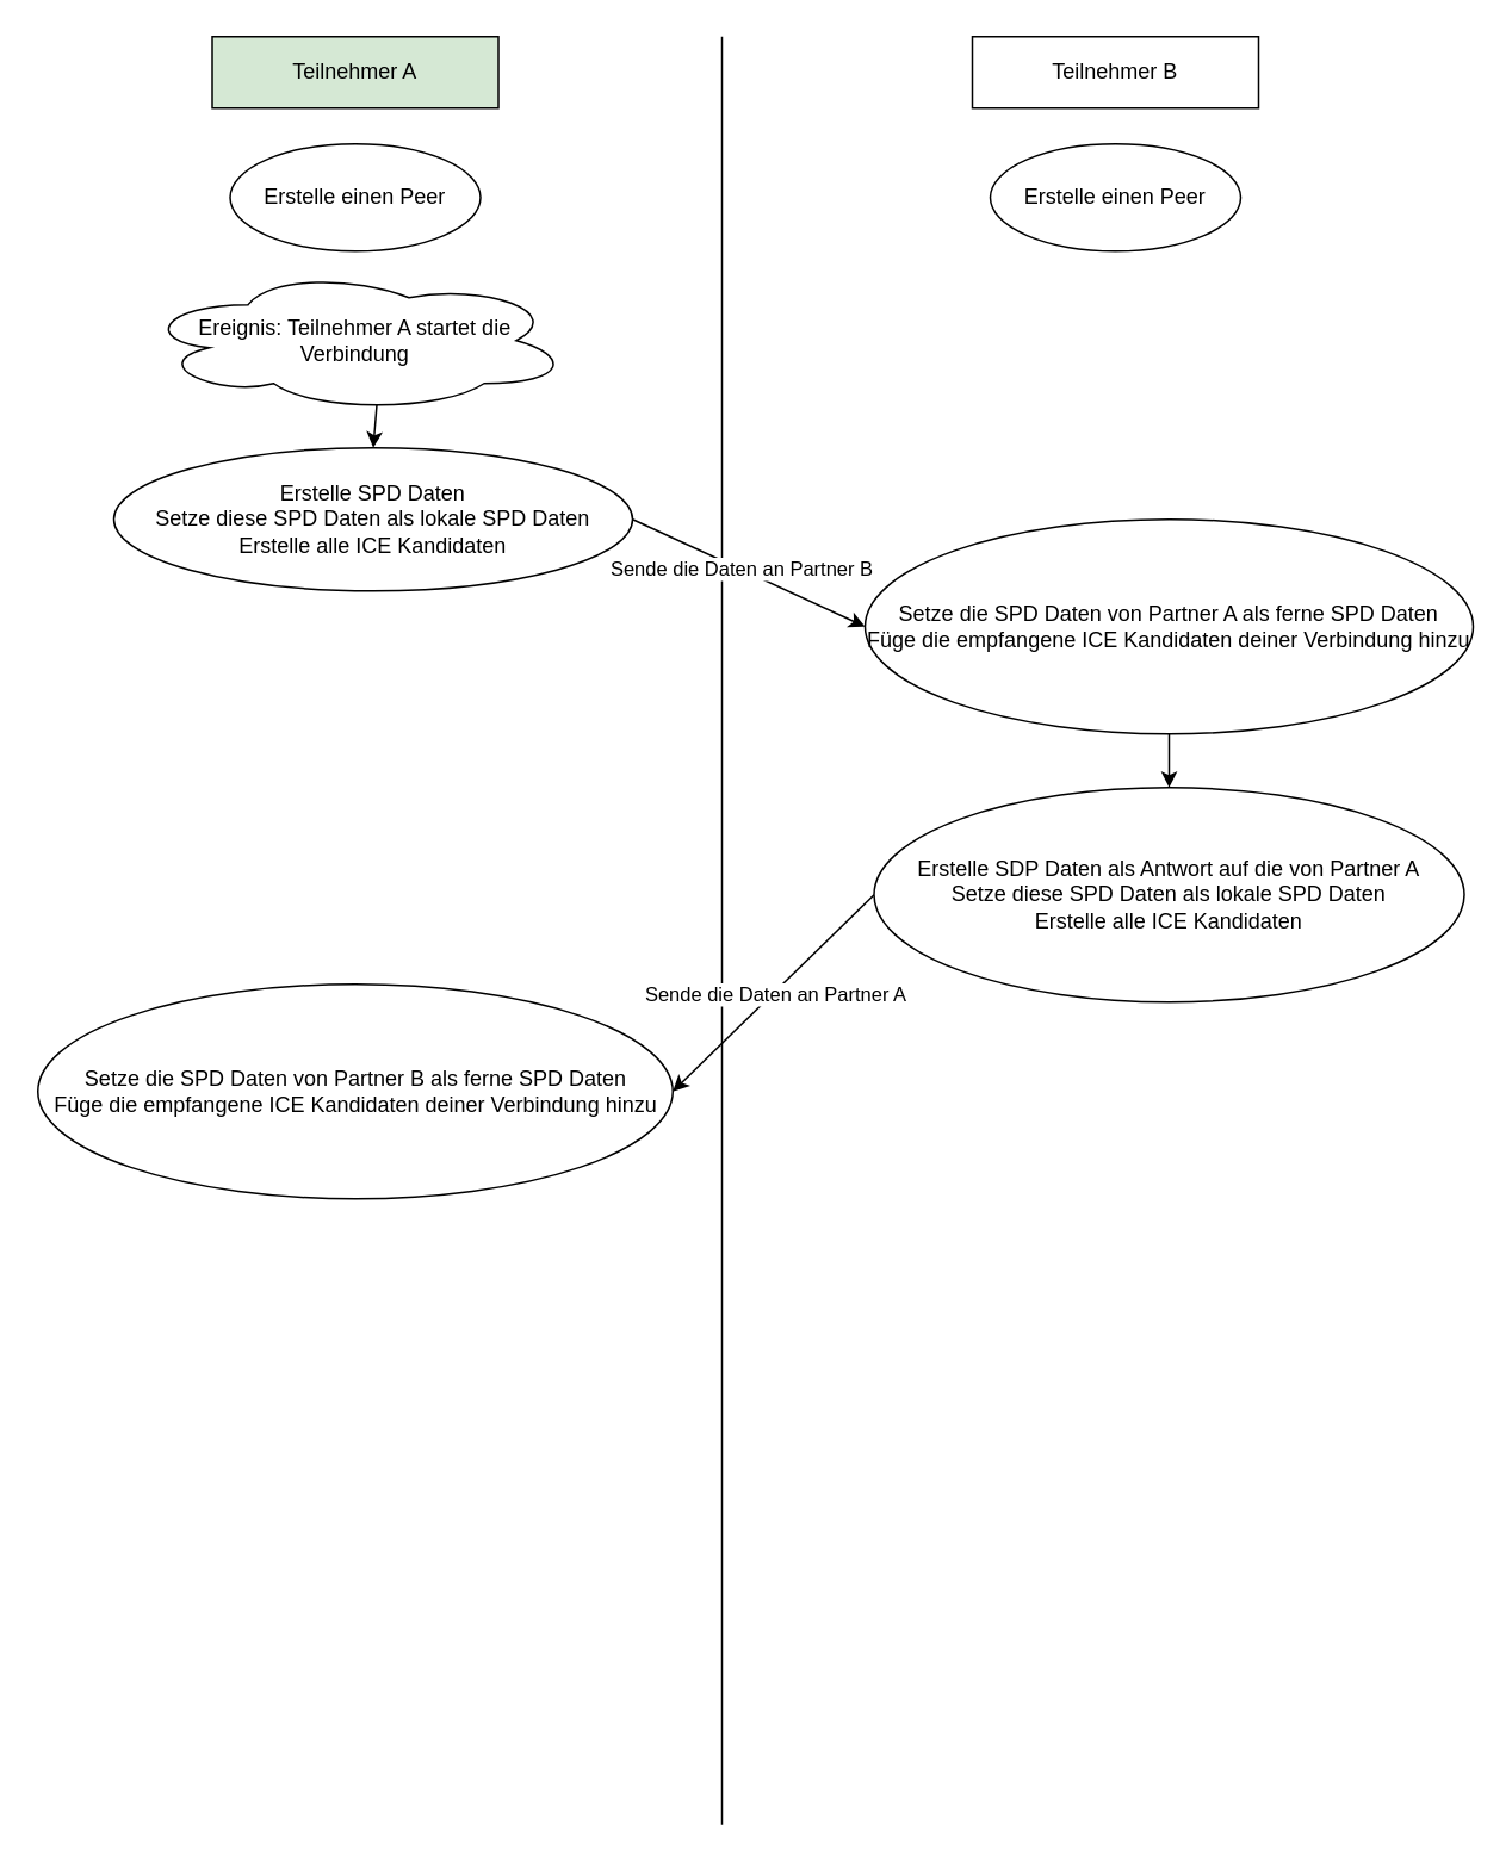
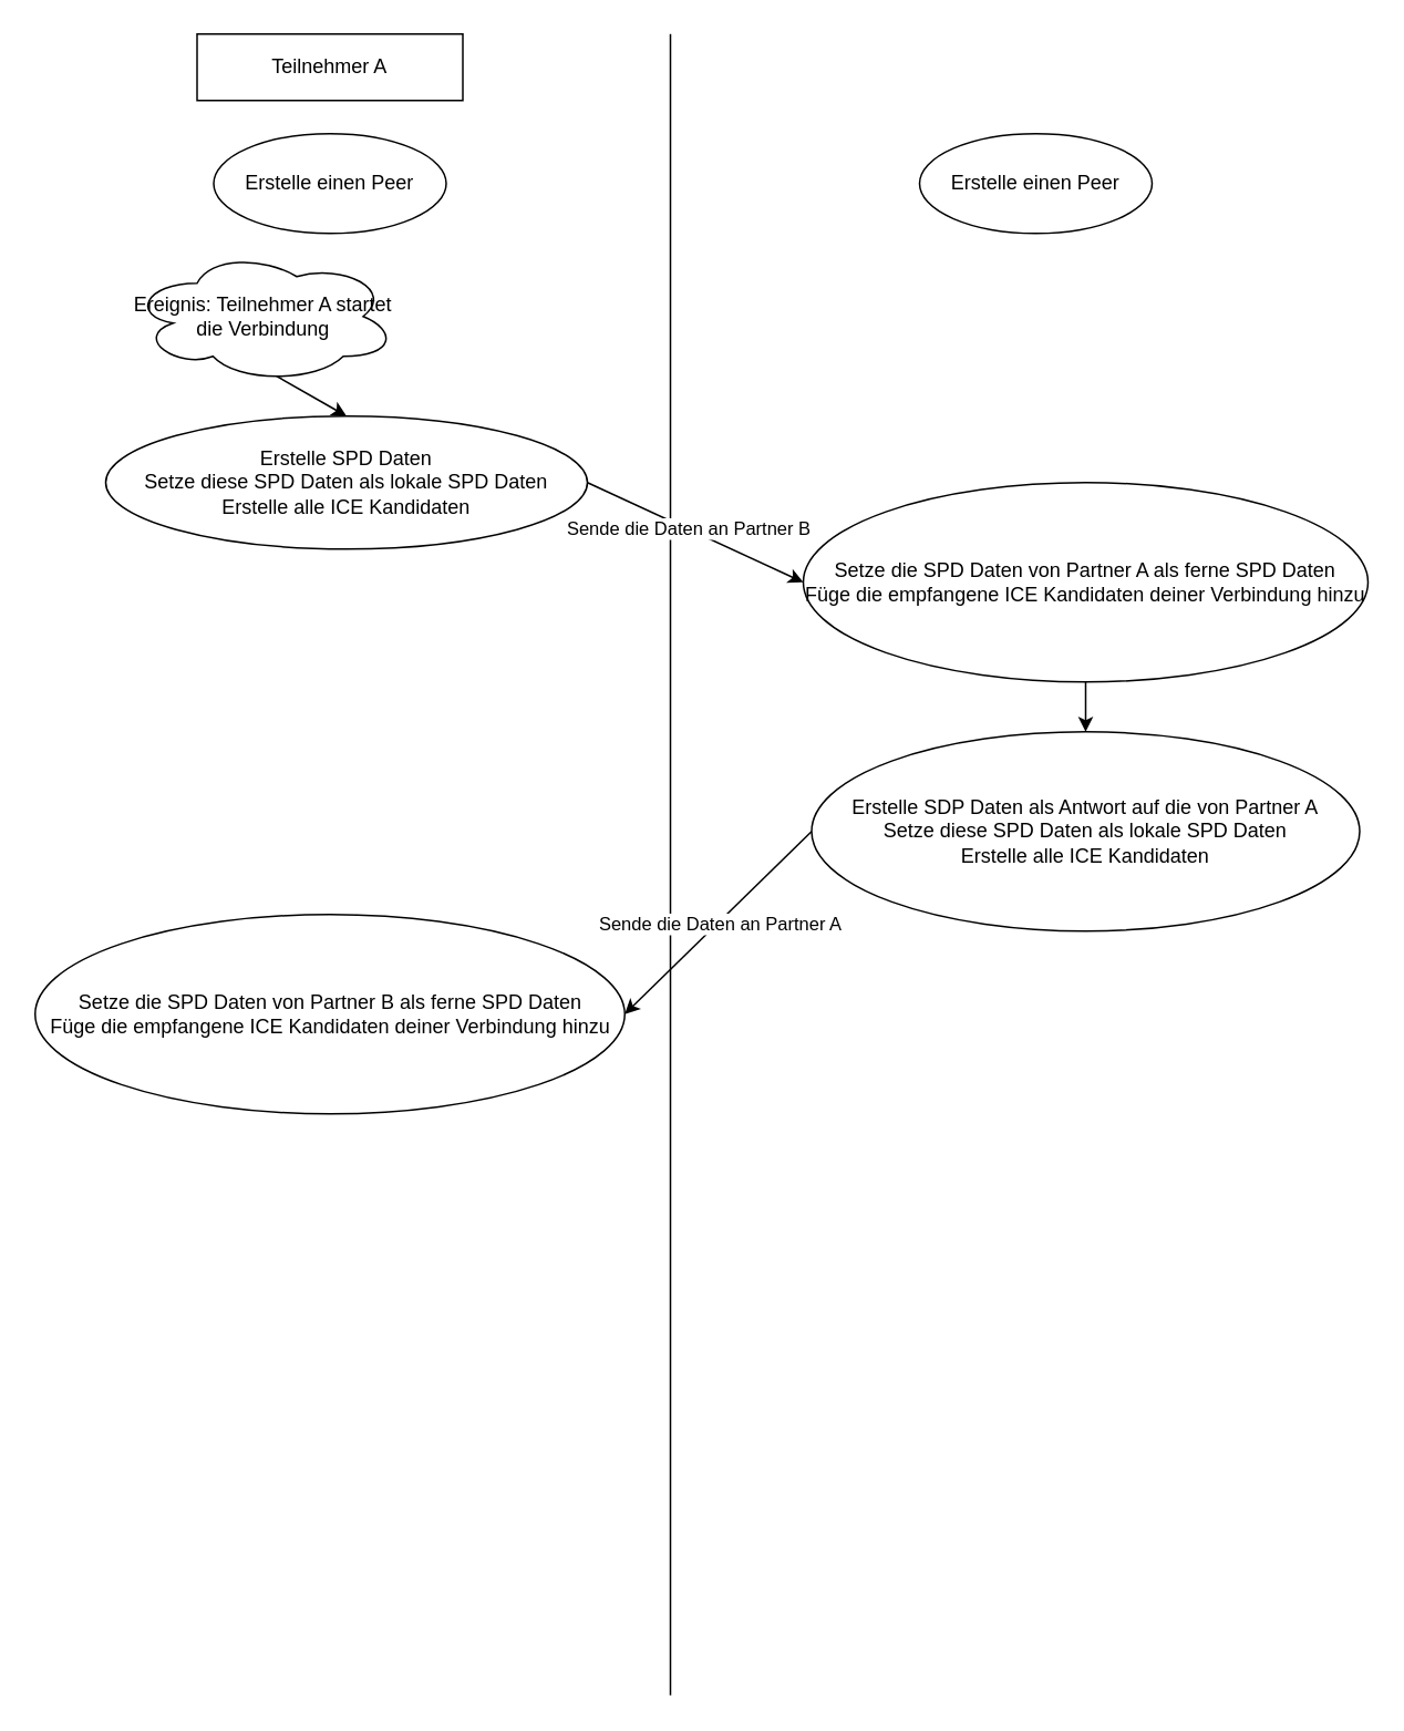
- <mxCell id="2" value="Teilnehmer A" style="rounded=0;whiteSpace=wrap;html=1;fillColor=#d5e8d4;" vertex="1" parent="1"><mxGeometry x="118" y="20" width="160" height="40" as="geometry" /></mxCell>
+ <mxCell id="2" value="Teilnehmer A" style="rounded=0;whiteSpace=wrap;html=1;" vertex="1" parent="1"><mxGeometry x="118" y="20" width="160" height="40" as="geometry" /></mxCell>
- <mxCell id="3" value="Teilnehmer B" style="rounded=0;whiteSpace=wrap;html=1;" vertex="1" parent="1"><mxGeometry x="543" y="20" width="160" height="40" as="geometry" /></mxCell>
- <mxCell id="11" value="Ereignis: Teilnehmer A startet die Verbindung" style="ellipse;shape=cloud;whiteSpace=wrap;html=1;" vertex="1" parent="1"><mxGeometry x="78" y="150" width="240" height="80" as="geometry" /></mxCell>
+ <mxCell id="11" value="Ereignis: Teilnehmer A startet die Verbindung" style="ellipse;shape=cloud;whiteSpace=wrap;html=1;" vertex="1" parent="1"><mxGeometry x="78" y="150" width="160" height="80" as="geometry" /></mxCell>
